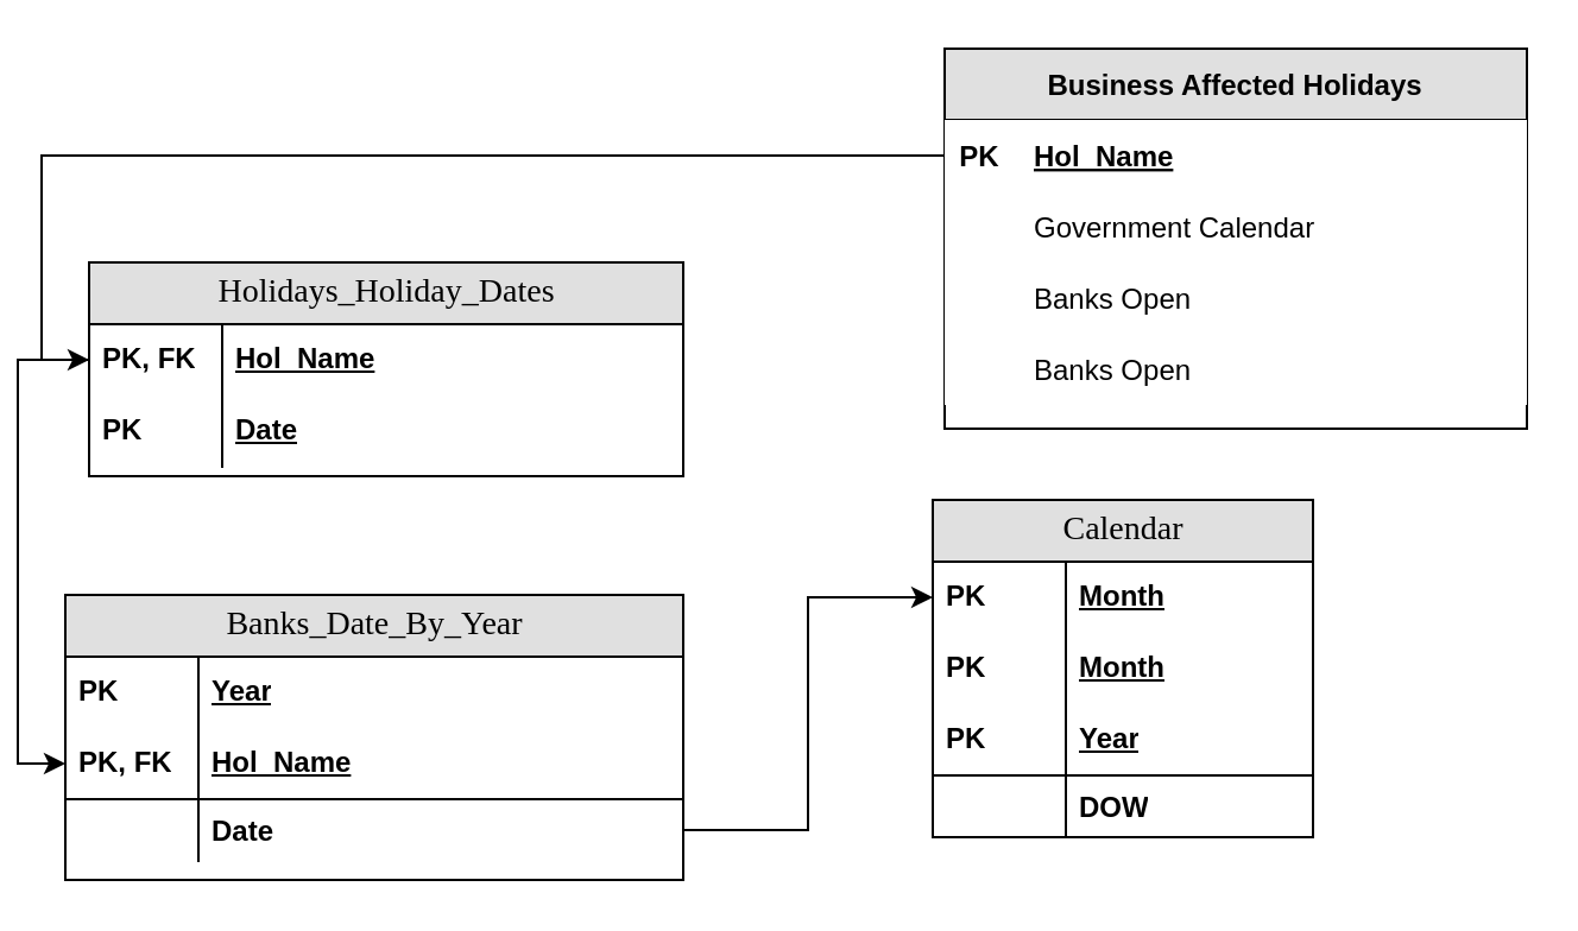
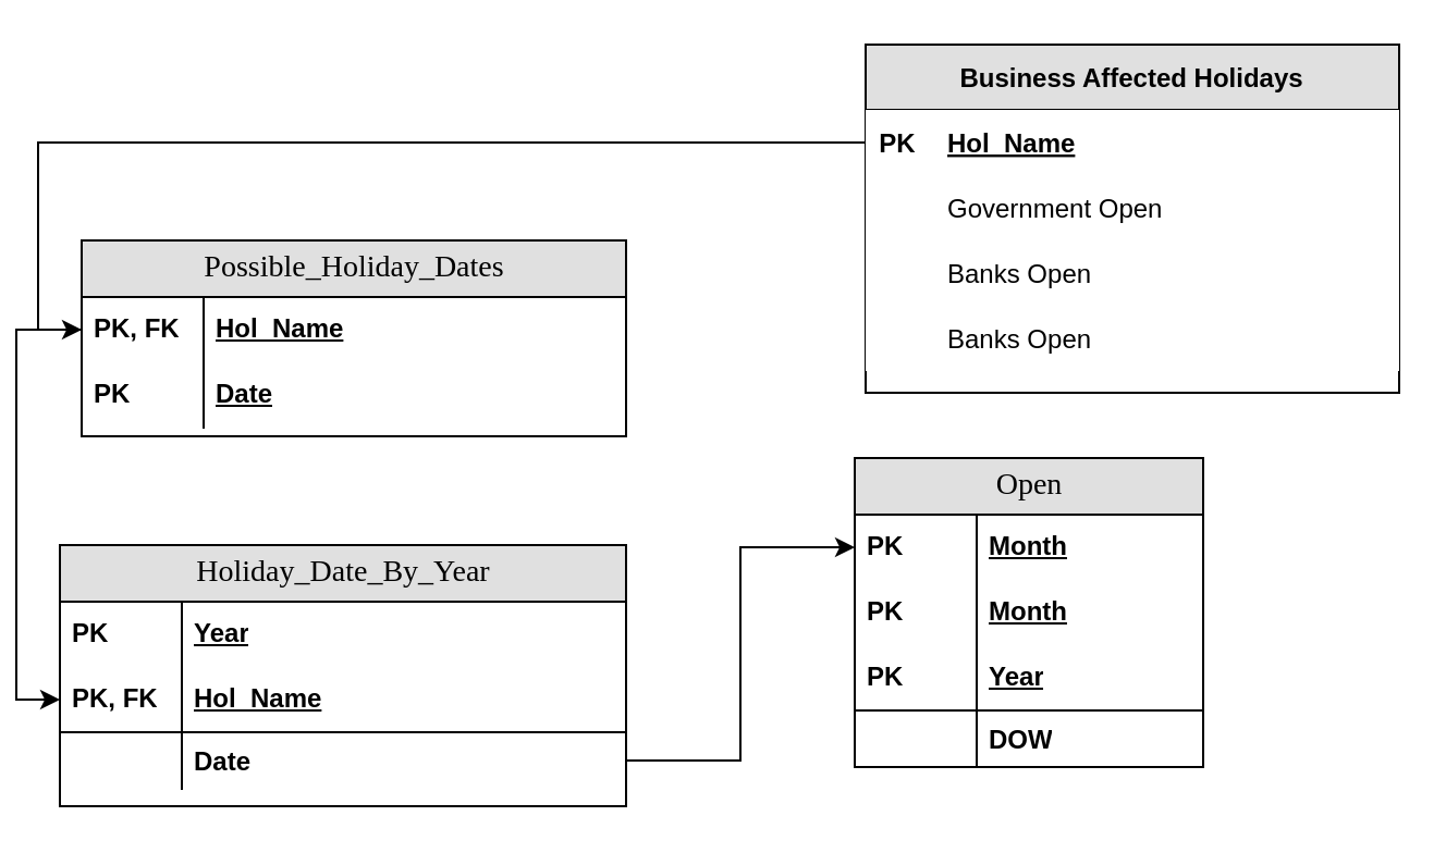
- <mxCell id="8" value="Government Calendar" style="shape=partialRectangle;connectable=0;top=0;left=0;bottom=0;right=0;align=left;spacingLeft=6;overflow=hidden;fillColor=#FFFFFF;" vertex="1" parent="6"><mxGeometry x="30" width="215" height="30" as="geometry"><mxRectangle width="215" height="30" as="alternateBounds" /></mxGeometry></mxCell>
+ <mxCell id="8" value="Government Open" style="shape=partialRectangle;connectable=0;top=0;left=0;bottom=0;right=0;align=left;spacingLeft=6;overflow=hidden;fillColor=#FFFFFF;" vertex="1" parent="6"><mxGeometry x="30" width="215" height="30" as="geometry"><mxRectangle width="215" height="30" as="alternateBounds" /></mxGeometry></mxCell>
- <mxCell id="24" value="Holidays_Holiday_Dates" style="swimlane;html=1;fontStyle=0;childLayout=stackLayout;horizontal=1;startSize=26;fillColor=#e0e0e0;horizontalStack=0;resizeParent=1;resizeLast=0;collapsible=1;marginBottom=0;swimlaneFillColor=#ffffff;align=center;rounded=0;shadow=0;comic=0;labelBackgroundColor=none;strokeWidth=1;fontFamily=Verdana;fontSize=14" vertex="1" parent="1"><mxGeometry x="30" y="110" width="250" height="90" as="geometry" /></mxCell>
+ <mxCell id="24" value="Possible_Holiday_Dates" style="swimlane;html=1;fontStyle=0;childLayout=stackLayout;horizontal=1;startSize=26;fillColor=#e0e0e0;horizontalStack=0;resizeParent=1;resizeLast=0;collapsible=1;marginBottom=0;swimlaneFillColor=#ffffff;align=center;rounded=0;shadow=0;comic=0;labelBackgroundColor=none;strokeWidth=1;fontFamily=Verdana;fontSize=14" vertex="1" parent="1"><mxGeometry x="30" y="110" width="250" height="90" as="geometry" /></mxCell>
- <mxCell id="15" value="Calendar" style="swimlane;html=1;fontStyle=0;childLayout=stackLayout;horizontal=1;startSize=26;fillColor=#e0e0e0;horizontalStack=0;resizeParent=1;resizeLast=0;collapsible=1;marginBottom=0;swimlaneFillColor=#ffffff;align=center;rounded=0;shadow=0;comic=0;labelBackgroundColor=none;strokeWidth=1;fontFamily=Verdana;fontSize=14" vertex="1" parent="1"><mxGeometry x="385" y="210" width="160" height="142" as="geometry" /></mxCell>
+ <mxCell id="15" value="Open" style="swimlane;html=1;fontStyle=0;childLayout=stackLayout;horizontal=1;startSize=26;fillColor=#e0e0e0;horizontalStack=0;resizeParent=1;resizeLast=0;collapsible=1;marginBottom=0;swimlaneFillColor=#ffffff;align=center;rounded=0;shadow=0;comic=0;labelBackgroundColor=none;strokeWidth=1;fontFamily=Verdana;fontSize=14" vertex="1" parent="1"><mxGeometry x="385" y="210" width="160" height="142" as="geometry" /></mxCell>
- <mxCell id="29" value="Banks_Date_By_Year" style="swimlane;html=1;fontStyle=0;childLayout=stackLayout;horizontal=1;startSize=26;fillColor=#e0e0e0;horizontalStack=0;resizeParent=1;resizeLast=0;collapsible=1;marginBottom=0;swimlaneFillColor=#ffffff;align=center;rounded=0;shadow=0;comic=0;labelBackgroundColor=none;strokeWidth=1;fontFamily=Verdana;fontSize=14" vertex="1" parent="1"><mxGeometry x="20" y="250" width="260" height="120" as="geometry" /></mxCell>
+ <mxCell id="29" value="Holiday_Date_By_Year" style="swimlane;html=1;fontStyle=0;childLayout=stackLayout;horizontal=1;startSize=26;fillColor=#e0e0e0;horizontalStack=0;resizeParent=1;resizeLast=0;collapsible=1;marginBottom=0;swimlaneFillColor=#ffffff;align=center;rounded=0;shadow=0;comic=0;labelBackgroundColor=none;strokeWidth=1;fontFamily=Verdana;fontSize=14" vertex="1" parent="1"><mxGeometry x="20" y="250" width="260" height="120" as="geometry" /></mxCell>
